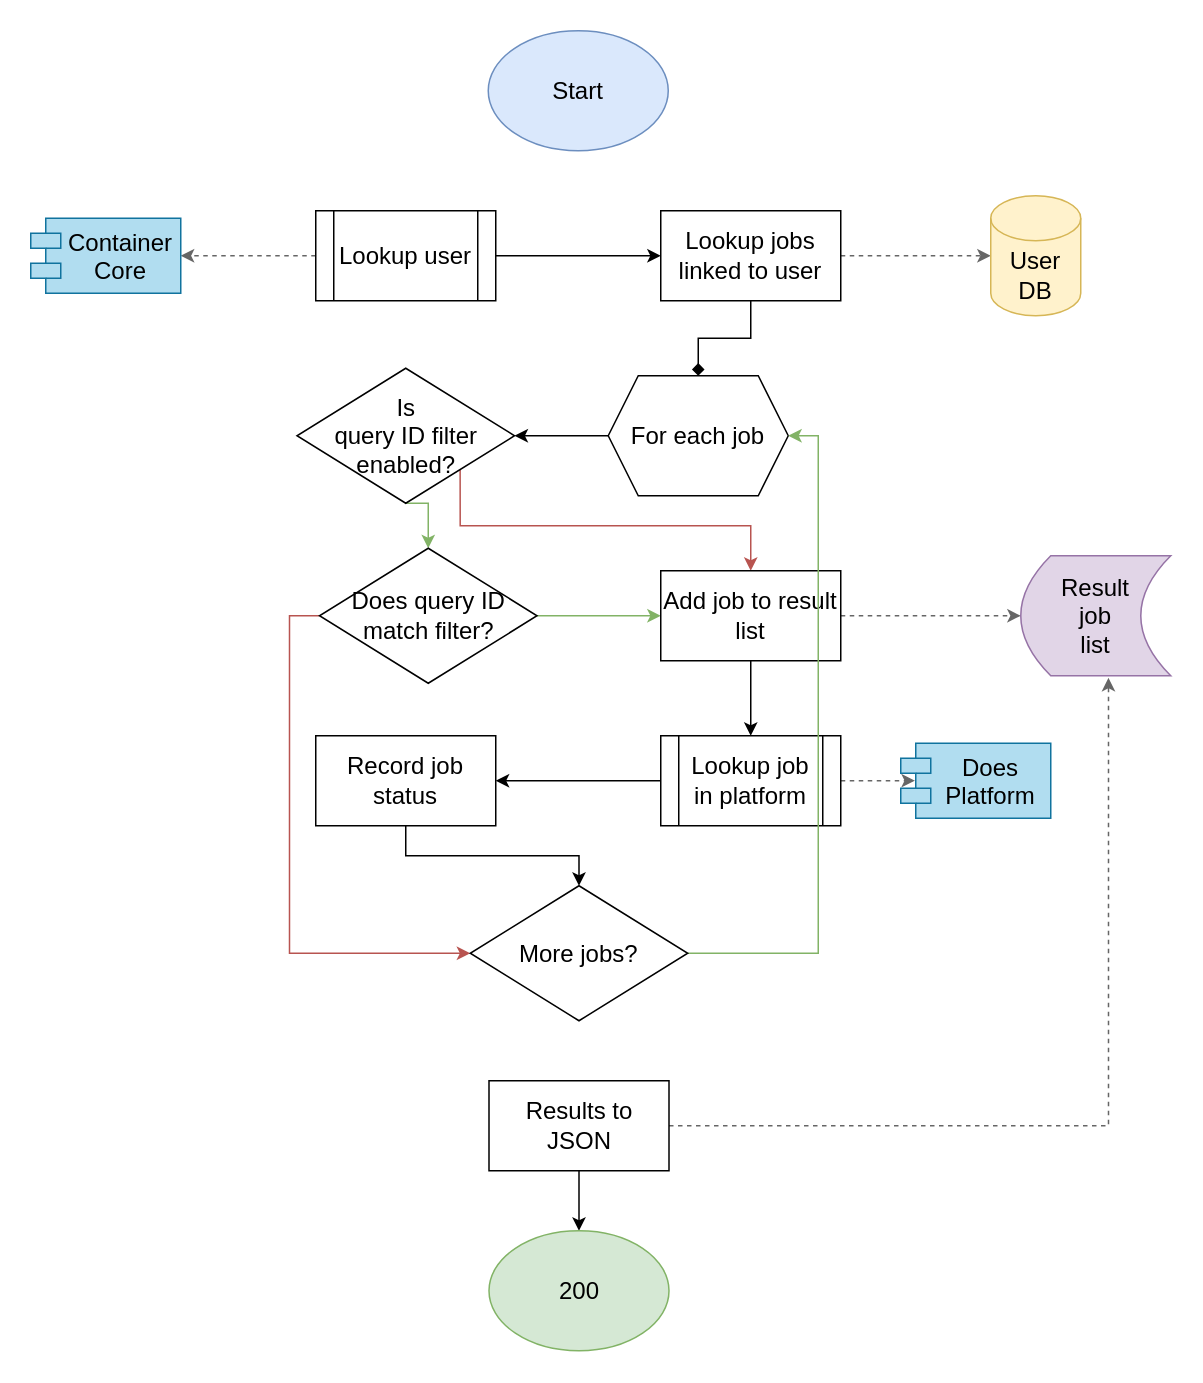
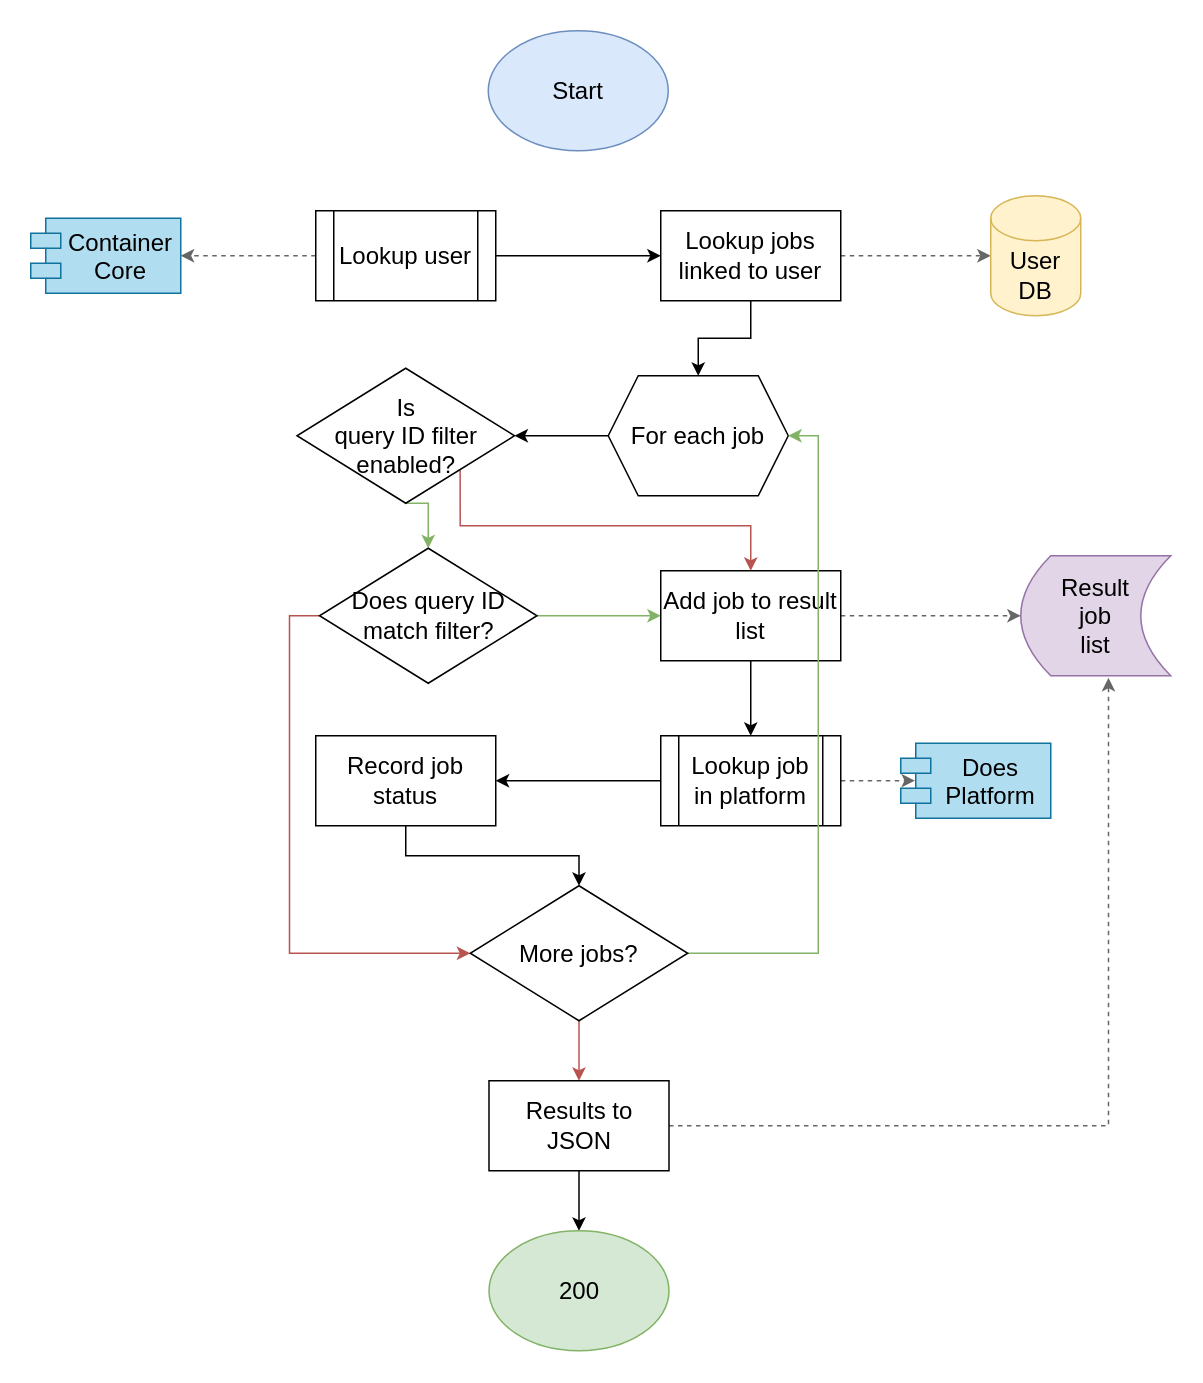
- <mxCell id="6" style="edgeStyle=orthogonalEdgeStyle;rounded=0;jumpStyle=arc;orthogonalLoop=1;jettySize=auto;html=1;exitX=0.5;exitY=1;exitDx=0;exitDy=0;entryX=0.5;entryY=0;entryDx=0;entryDy=0;strokeColor=#000000;fontSize=16;endArrow=diamond;" edge="1" parent="1" source="8" target="10"><mxGeometry relative="1" as="geometry" /></mxCell>
+ <mxCell id="6" style="edgeStyle=orthogonalEdgeStyle;rounded=0;jumpStyle=arc;orthogonalLoop=1;jettySize=auto;html=1;exitX=0.5;exitY=1;exitDx=0;exitDy=0;entryX=0.5;entryY=0;entryDx=0;entryDy=0;strokeColor=#000000;fontSize=16;" edge="1" parent="1" source="8" target="10"><mxGeometry relative="1" as="geometry" /></mxCell>
+ <mxCell id="26" style="edgeStyle=orthogonalEdgeStyle;rounded=0;jumpStyle=arc;orthogonalLoop=1;jettySize=auto;html=1;exitX=0.5;exitY=1;exitDx=0;exitDy=0;entryX=0.5;entryY=0;entryDx=0;entryDy=0;strokeColor=#b85450;fontSize=16;fillColor=#f8cecc;" edge="1" parent="1" source="27" target="30"><mxGeometry relative="1" as="geometry" /></mxCell>
